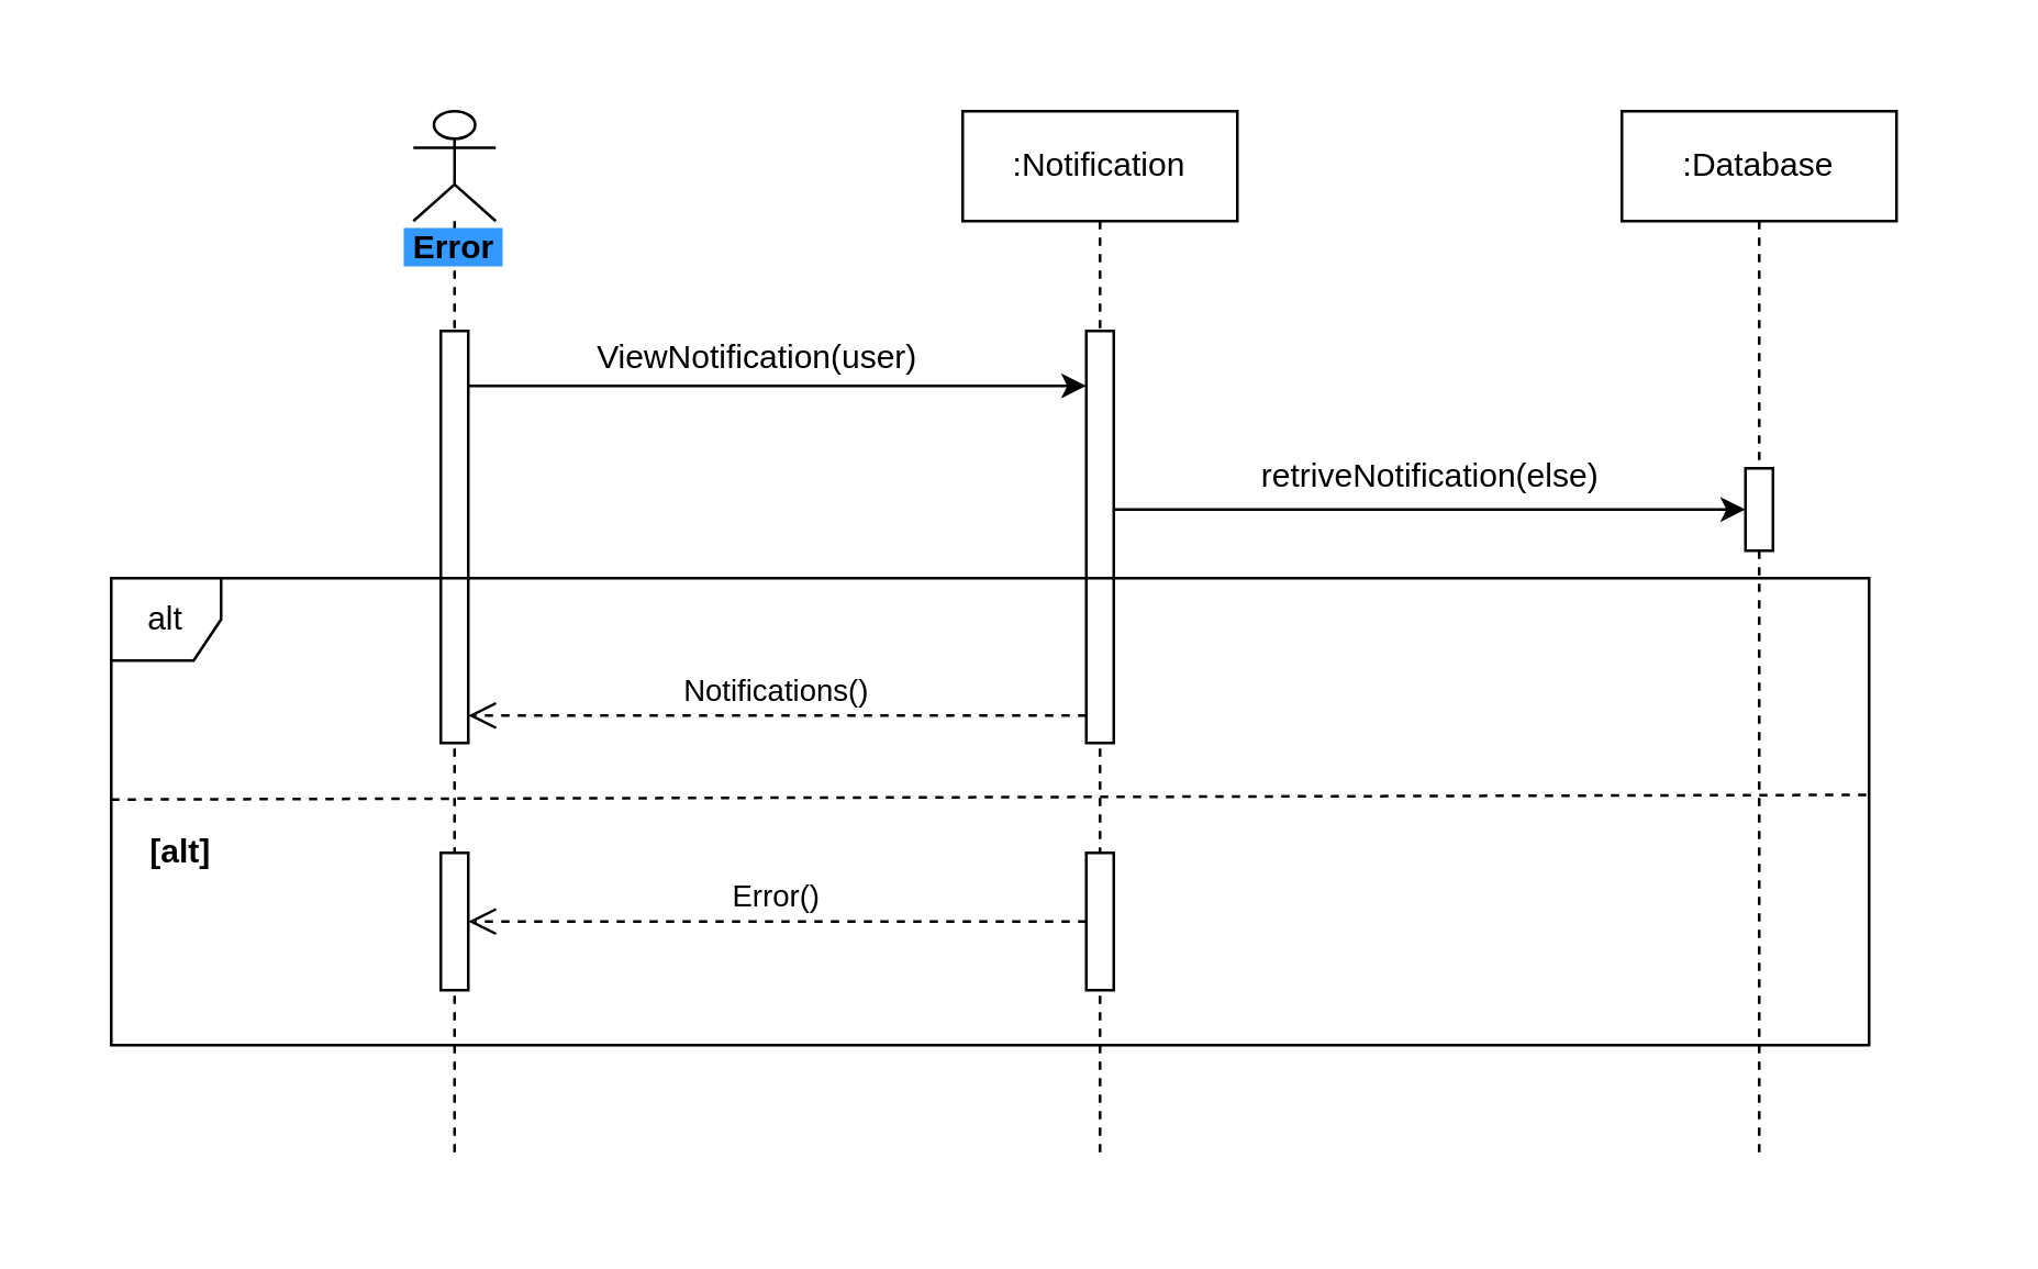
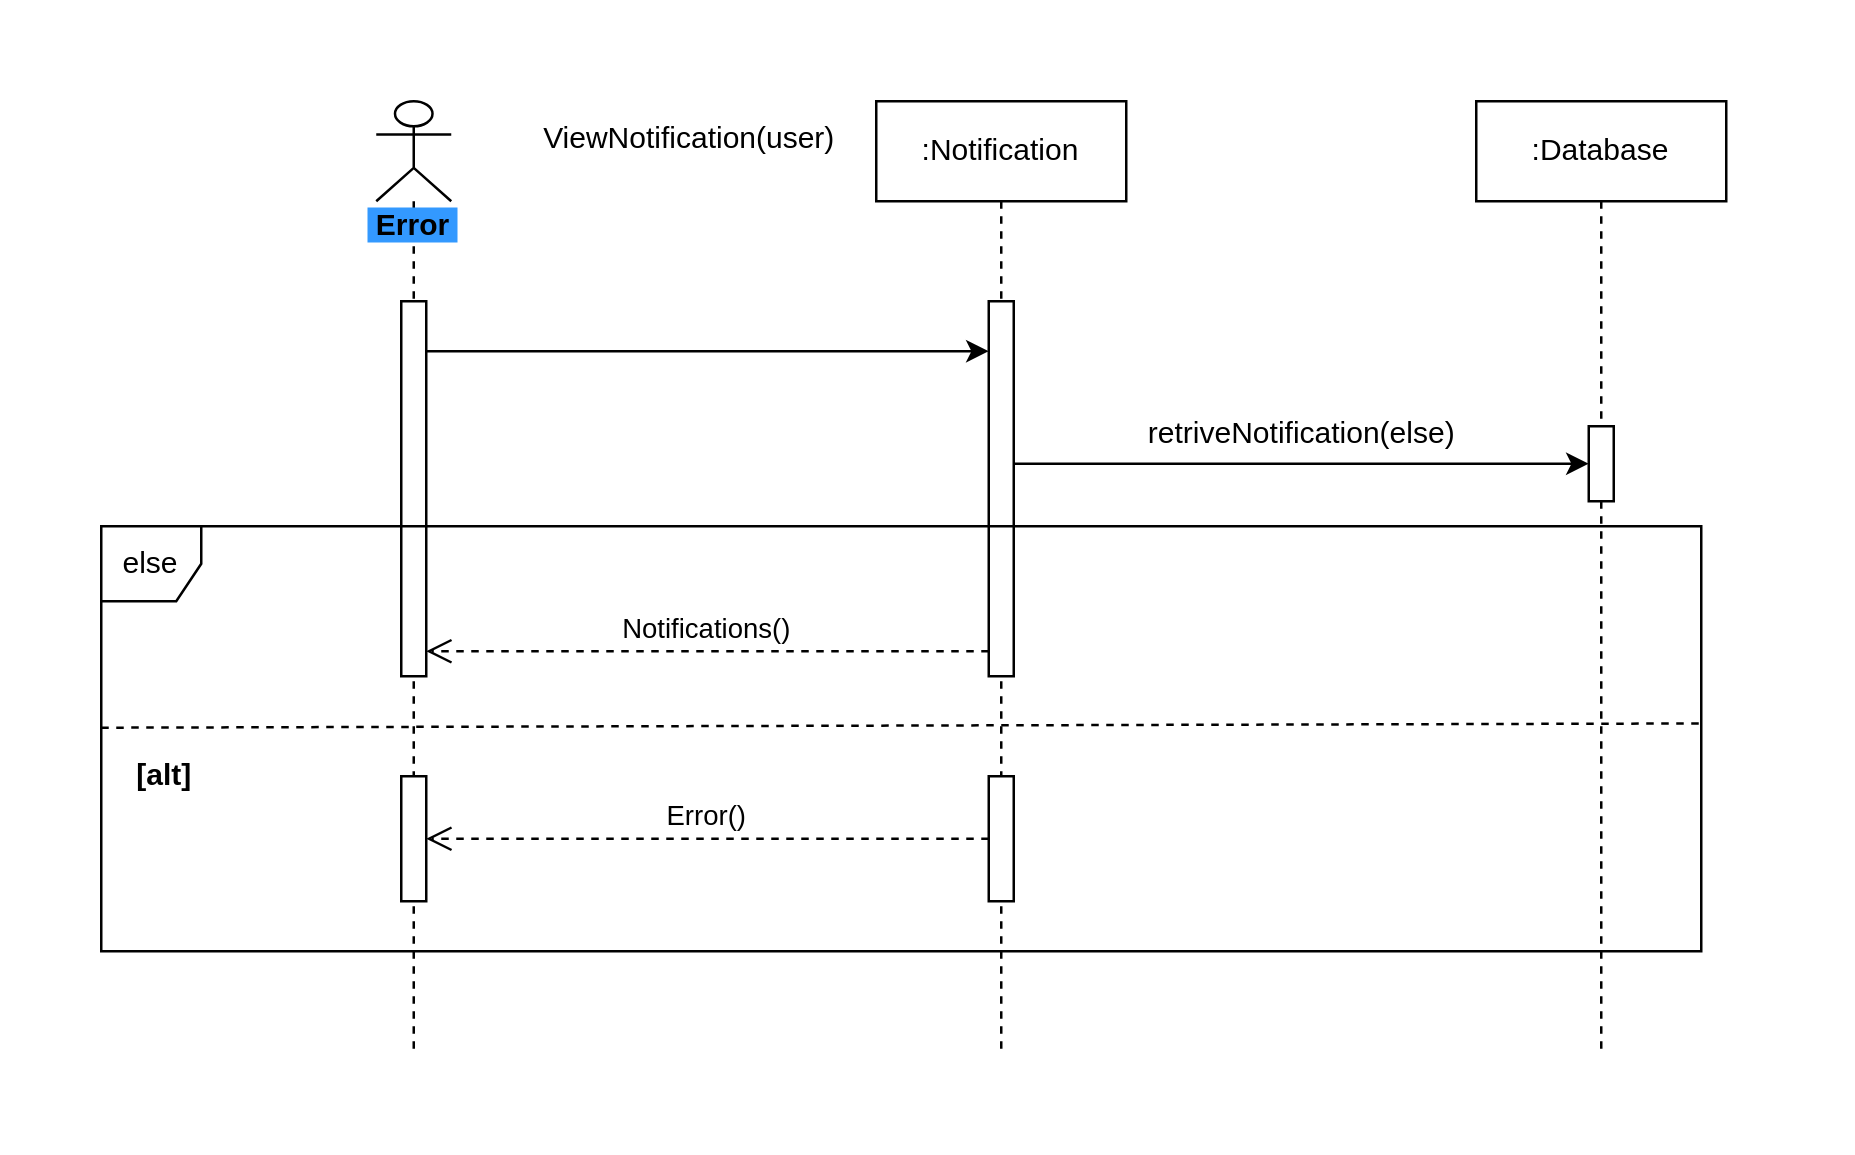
- <mxCell id="12" value="ViewNotification(user)" style="text;html=1;align=center;verticalAlign=middle;resizable=0;points=[];autosize=1;" vertex="1" parent="1"><mxGeometry x="210" y="120" width="130" height="20" as="geometry" /></mxCell>
+ <mxCell id="12" value="ViewNotification(user)" style="text;html=1;align=center;verticalAlign=middle;resizable=0;points=[];autosize=1;" vertex="1" parent="1"><mxGeometry x="210" y="45" width="130" height="20" as="geometry" /></mxCell>
- <mxCell id="17" value="alt" style="shape=umlFrame;whiteSpace=wrap;html=1;width=40;height=30;" vertex="1" parent="1"><mxGeometry x="40" y="210" width="640" height="170" as="geometry" /></mxCell>
+ <mxCell id="17" value="else" style="shape=umlFrame;whiteSpace=wrap;html=1;width=40;height=30;" vertex="1" parent="1"><mxGeometry x="40" y="210" width="640" height="170" as="geometry" /></mxCell>
